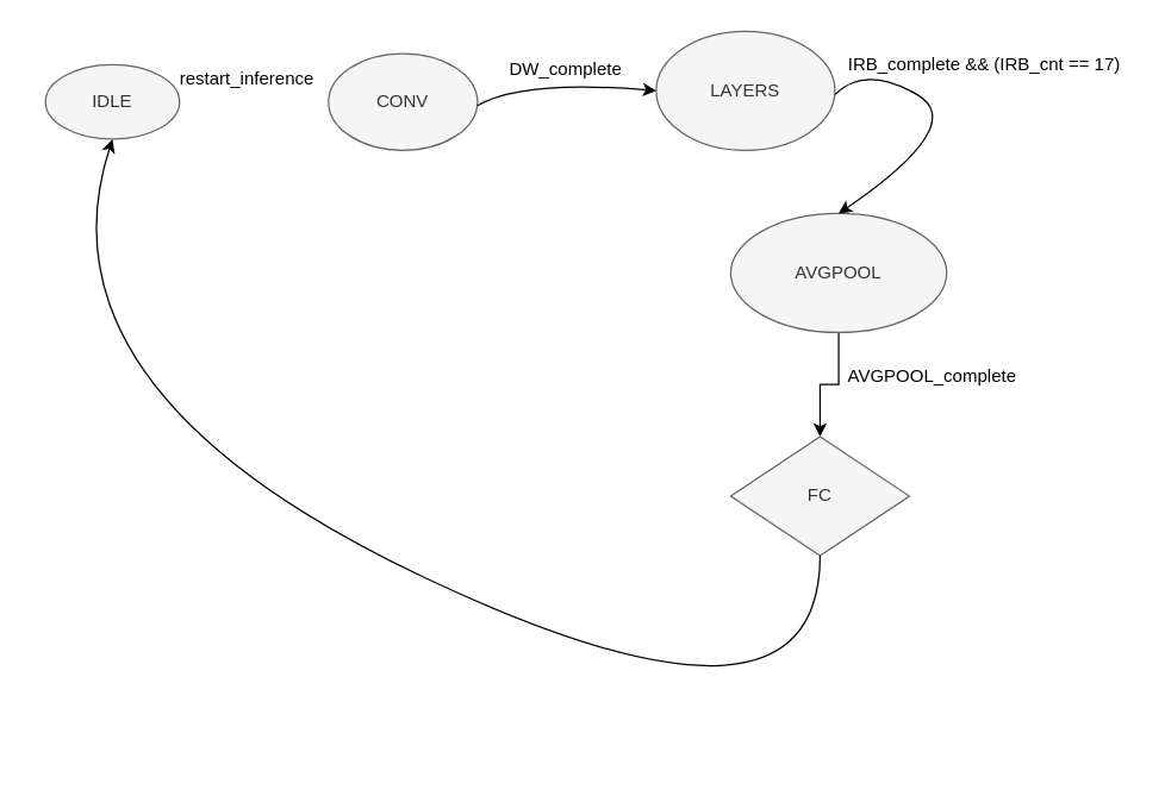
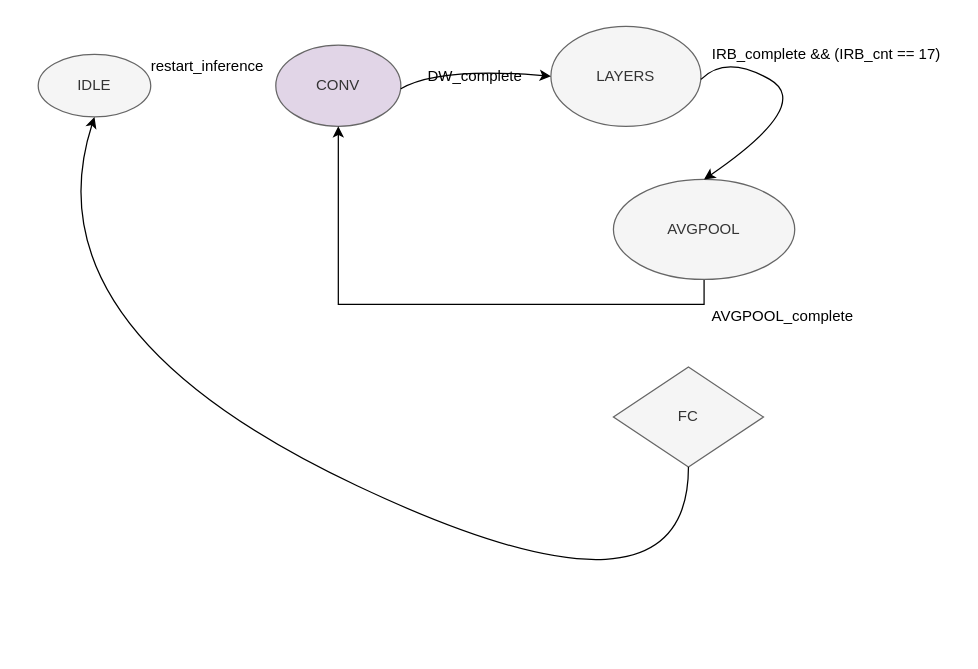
- <mxCell id="10" value="DW_complete" style="text;html=1;align=center;verticalAlign=middle;resizable=0;points=[];autosize=1;strokeColor=none;" vertex="1" parent="1"><mxGeometry x="334" y="35.5" width="90" height="20" as="geometry" /></mxCell>
+ <mxCell id="10" value="DW_complete" style="text;html=1;align=center;verticalAlign=middle;resizable=0;points=[];autosize=1;strokeColor=none;" vertex="1" parent="1"><mxGeometry x="334" y="50.5" width="90" height="20" as="geometry" /></mxCell>
- <mxCell id="3" value="CONV" style="ellipse;whiteSpace=wrap;html=1;fillColor=#f5f5f5;strokeColor=#666666;fontColor=#333333;" vertex="1" parent="1"><mxGeometry x="220" y="35.5" width="100" height="65" as="geometry" /></mxCell>
+ <mxCell id="3" value="CONV" style="ellipse;whiteSpace=wrap;html=1;fillColor=#e1d5e7;strokeColor=#666666;fontColor=#333333;" vertex="1" parent="1"><mxGeometry x="220" y="35.5" width="100" height="65" as="geometry" /></mxCell>
- <mxCell id="6" style="edgeStyle=orthogonalEdgeStyle;rounded=0;orthogonalLoop=1;jettySize=auto;html=1;exitX=0.5;exitY=1;exitDx=0;exitDy=0;entryX=0.5;entryY=0;entryDx=0;entryDy=0;" edge="1" parent="1" source="7" target="8"><mxGeometry relative="1" as="geometry" /></mxCell>
+ <mxCell id="6" style="edgeStyle=orthogonalEdgeStyle;rounded=0;orthogonalLoop=1;jettySize=auto;html=1;exitX=0.5;exitY=1;exitDx=0;exitDy=0;" edge="1" parent="1" source="7" target="3"><mxGeometry relative="1" as="geometry" /></mxCell>
